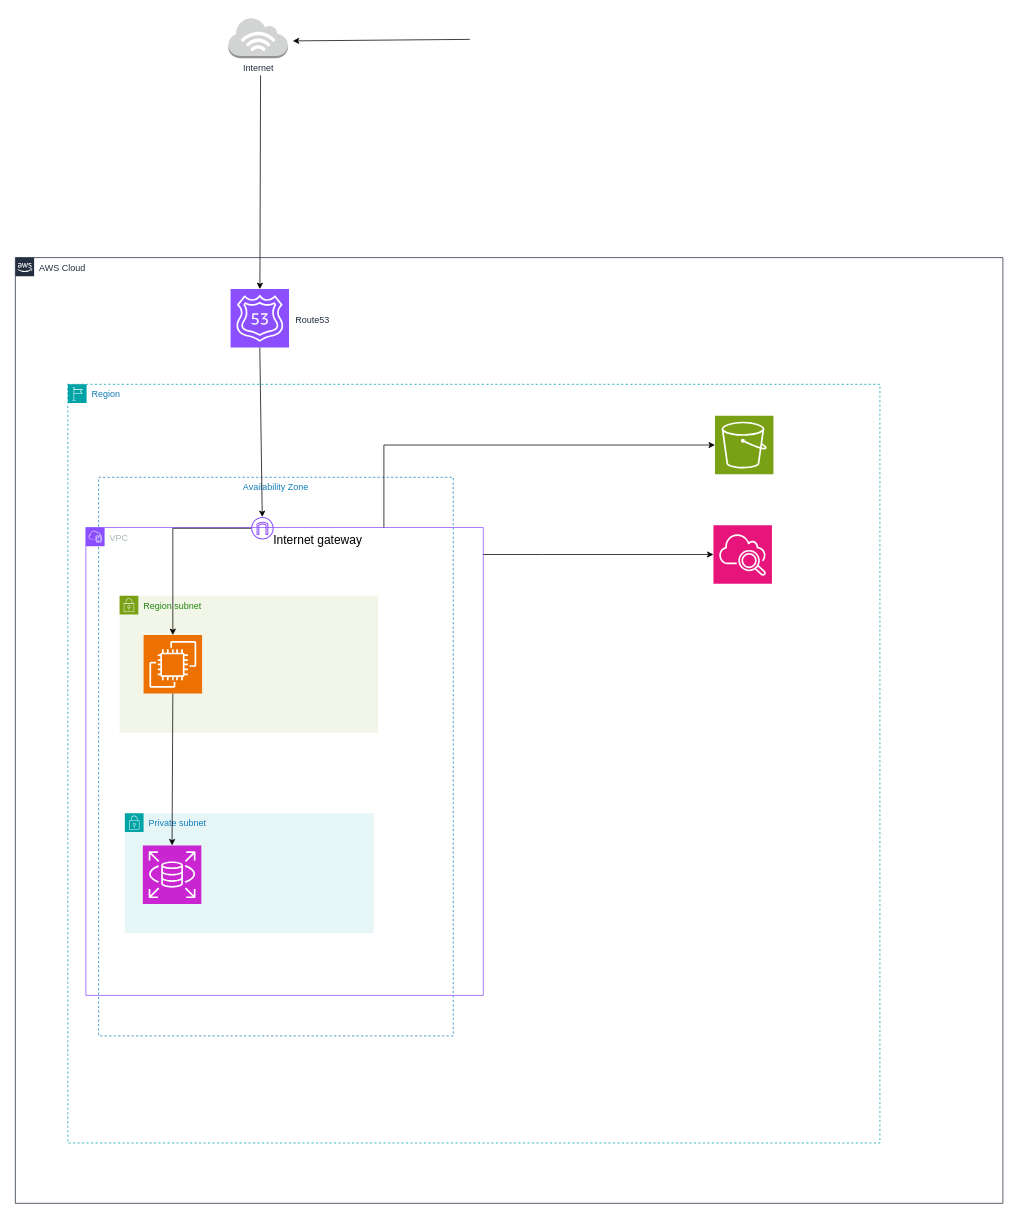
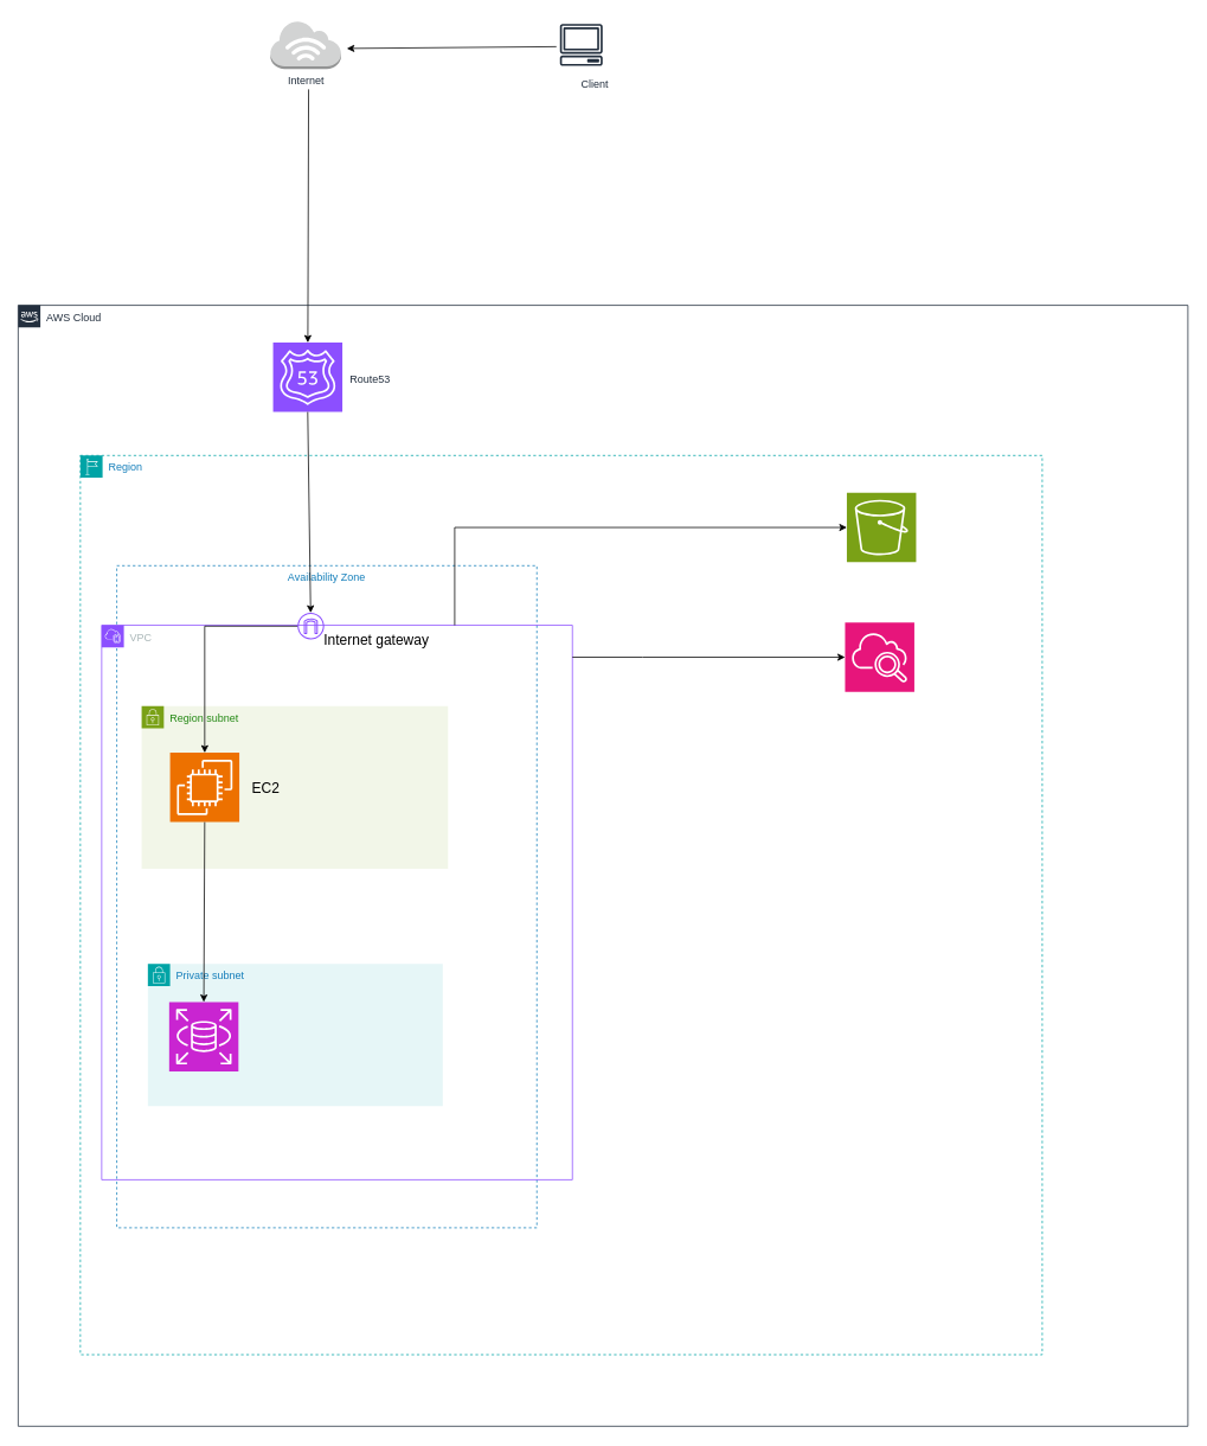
+ <mxCell id="6" value="Client" style="sketch=0;outlineConnect=0;fontColor=#232F3E;gradientColor=none;strokeColor=#232F3E;fillColor=#ffffff;dashed=0;verticalLabelPosition=bottom;verticalAlign=top;align=center;html=1;fontSize=12;fontStyle=0;aspect=fixed;shape=mxgraph.aws4.resourceIcon;resIcon=mxgraph.aws4.client;pointerEvents=0;spacingLeft=30;fontFamily=Helvetica;" vertex="1" parent="5"><mxGeometry x="320" width="60" height="60" as="geometry" /></mxCell>
+ <mxCell id="18" value="EC2" style="text;strokeColor=none;fillColor=none;html=1;align=center;verticalAlign=middle;whiteSpace=wrap;rounded=0;fontSize=16;" vertex="1" parent="16"><mxGeometry x="78" y="24" width="60" height="30" as="geometry" /></mxCell>
